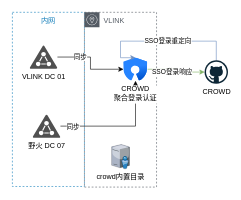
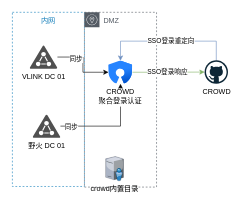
- <mxCell id="10" value="VLINK" style="sketch=0;outlineConnect=0;gradientColor=none;html=1;whiteSpace=wrap;fontSize=12;fontStyle=0;shape=mxgraph.aws4.group;grIcon=mxgraph.aws4.group_availability_zone;strokeColor=#545B64;fillColor=none;verticalAlign=top;align=left;spacingLeft=30;fontColor=#545B64;dashed=1;" vertex="1" parent="9"><mxGeometry width="120" height="291.0" as="geometry" /></mxCell>
+ <mxCell id="10" value="DMZ" style="sketch=0;outlineConnect=0;gradientColor=none;html=1;whiteSpace=wrap;fontSize=12;fontStyle=0;shape=mxgraph.aws4.group;grIcon=mxgraph.aws4.group_availability_zone;strokeColor=#545B64;fillColor=none;verticalAlign=top;align=left;spacingLeft=30;fontColor=#545B64;dashed=1;" vertex="1" parent="9"><mxGeometry width="120" height="291.0" as="geometry" /></mxCell>
- <mxCell id="12" value="CROWD&#10;聚合登录认证" style="image;image=img/lib/atlassian/Crowd_Logo.svg;" vertex="1" parent="9"><mxGeometry x="65" y="75.59" width="40" height="38.41" as="geometry" /></mxCell>
+ <mxCell id="12" value="CROWD&#10;聚合登录认证" style="image;image=img/lib/atlassian/Crowd_Logo.svg;" vertex="1" parent="9"><mxGeometry x="40" y="80.59" width="40" height="38.41" as="geometry" /></mxCell>
- <mxCell id="8" value="野火 DC 07" style="sketch=0;pointerEvents=1;shadow=0;dashed=0;html=1;strokeColor=none;fillColor=#505050;labelPosition=center;verticalLabelPosition=bottom;verticalAlign=top;outlineConnect=0;align=center;shape=mxgraph.office.security.active_directory;" vertex="1" parent="1"><mxGeometry x="53.5" y="190" width="46.5" height="39" as="geometry" /></mxCell>
+ <mxCell id="8" value="野火 DC 01" style="sketch=0;pointerEvents=1;shadow=0;dashed=0;html=1;strokeColor=none;fillColor=#505050;labelPosition=center;verticalLabelPosition=bottom;verticalAlign=top;outlineConnect=0;align=center;shape=mxgraph.office.security.active_directory;" vertex="1" parent="1"><mxGeometry x="53.5" y="190" width="46.5" height="39" as="geometry" /></mxCell>
- <mxCell id="11" value="crowd内置目录" style="verticalLabelPosition=bottom;sketch=0;aspect=fixed;html=1;verticalAlign=top;strokeColor=none;align=center;outlineConnect=0;shape=mxgraph.citrix.directory_server;" vertex="1" parent="9"><mxGeometry x="45.13" y="219.995" width="29.75" height="40.5" as="geometry" /></mxCell>
+ <mxCell id="11" value="crowd内置目录" style="verticalLabelPosition=bottom;sketch=0;aspect=fixed;html=1;verticalAlign=top;strokeColor=none;align=center;outlineConnect=0;shape=mxgraph.citrix.directory_server;" vertex="1" parent="9"><mxGeometry x="35.13" y="239.995" width="29.75" height="40.5" as="geometry" /></mxCell>
